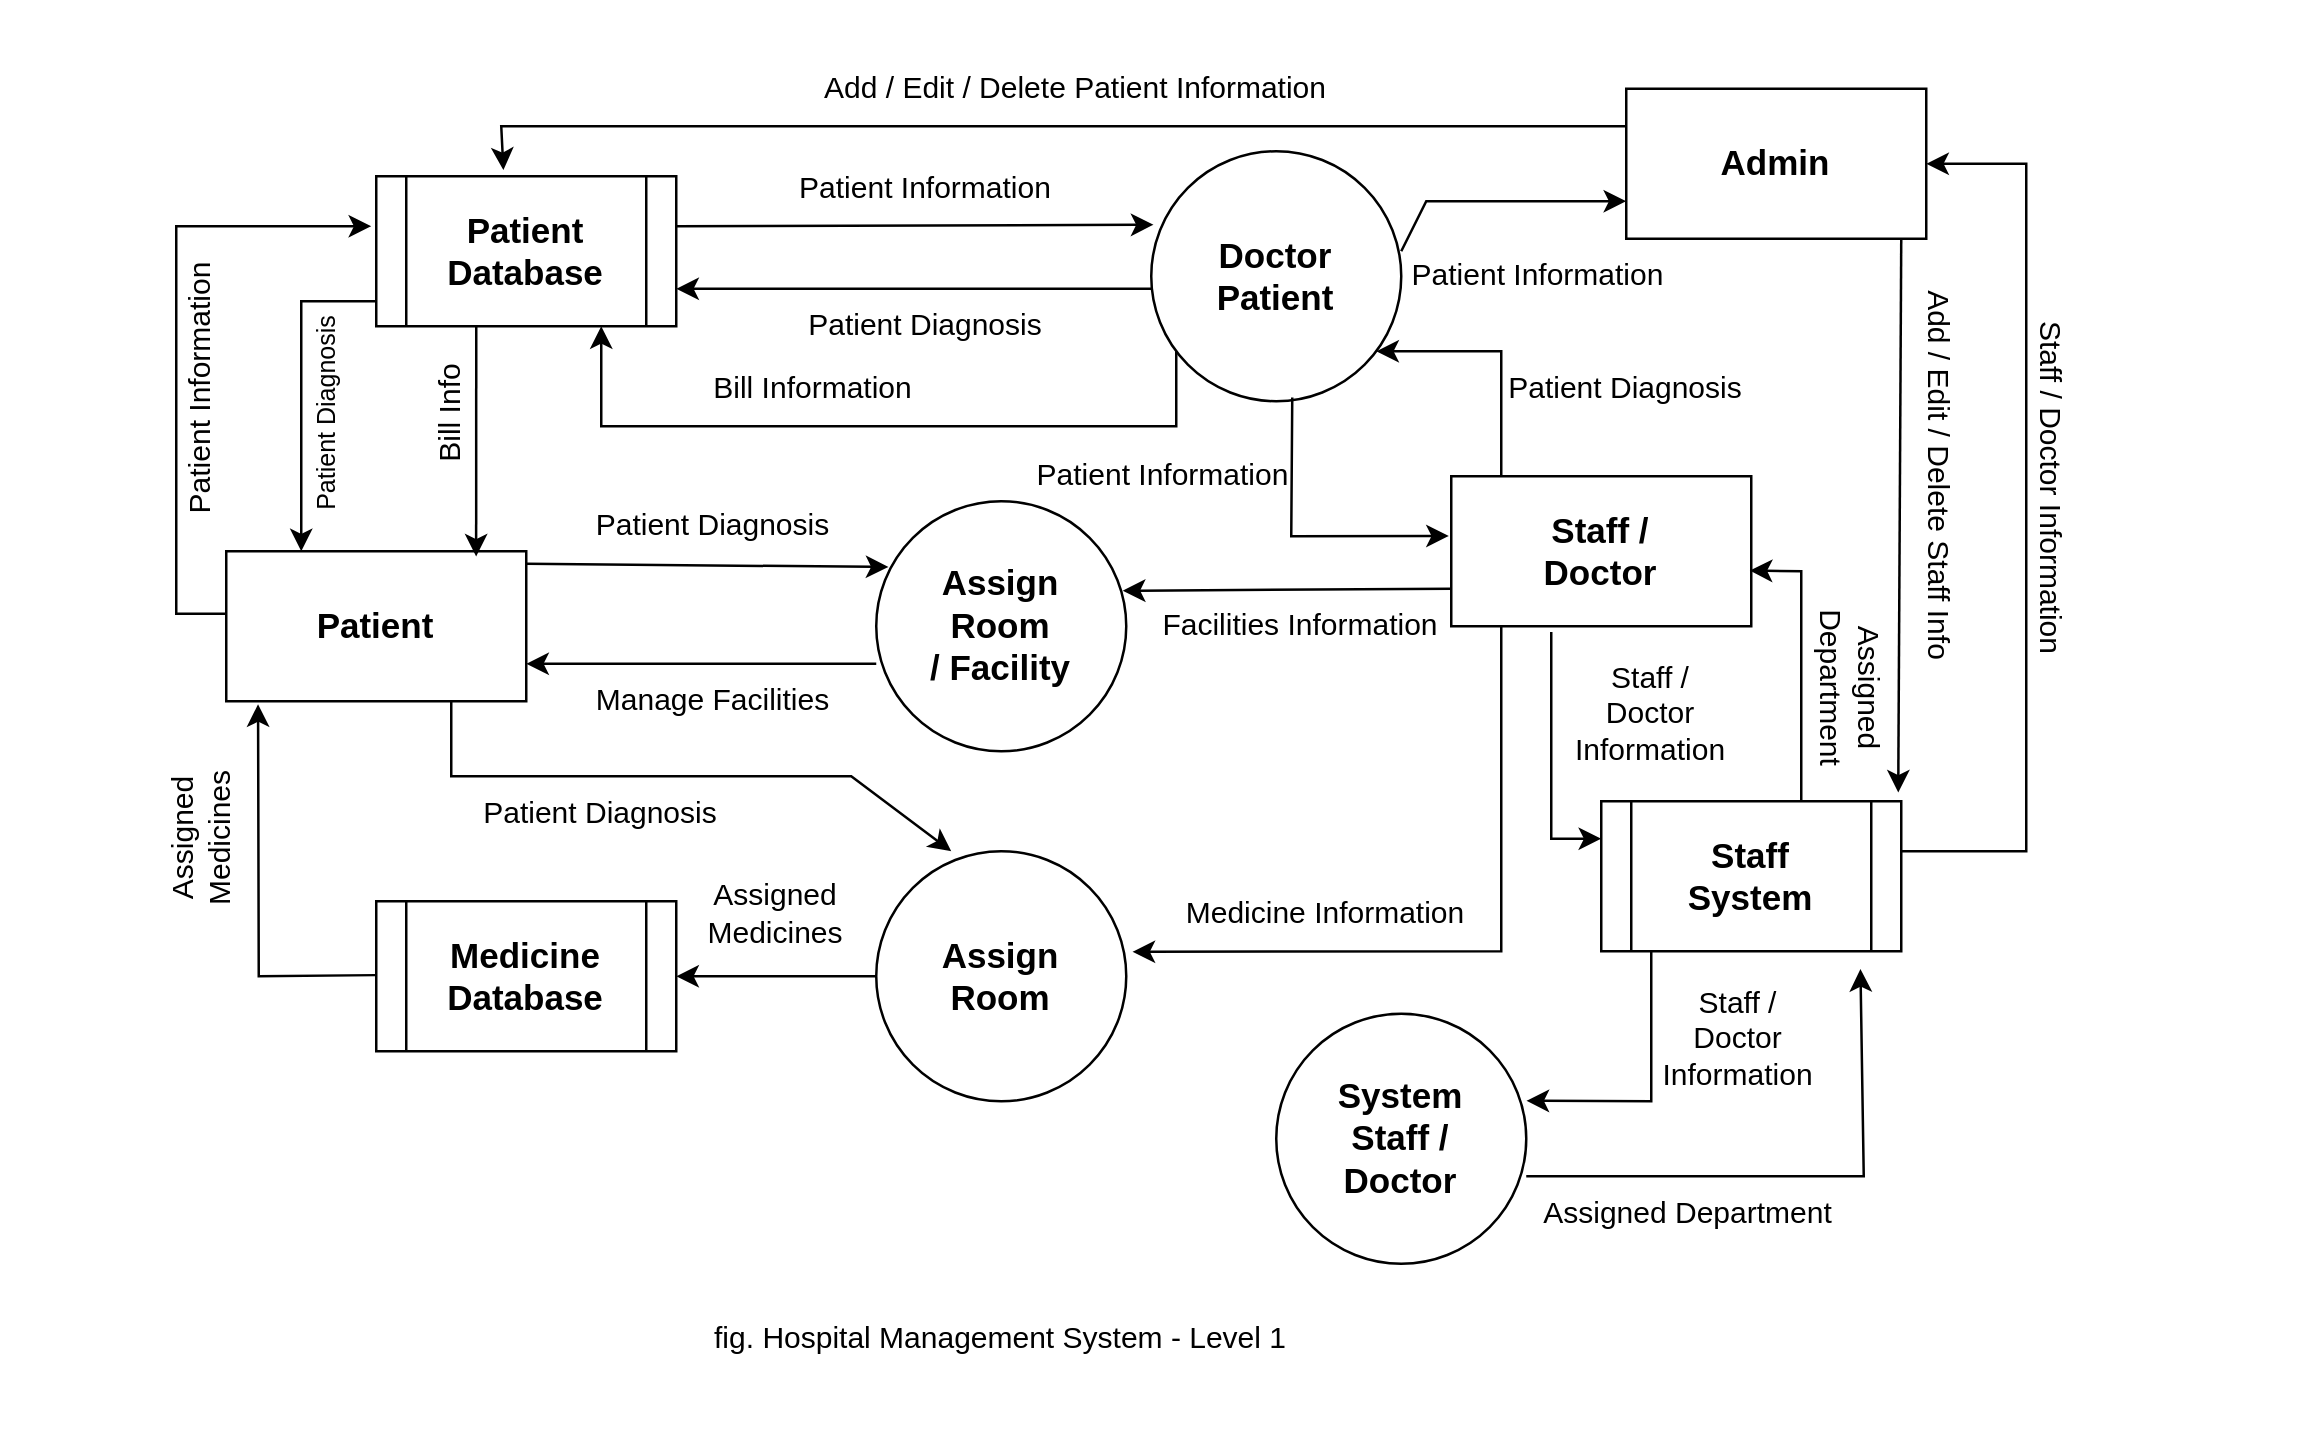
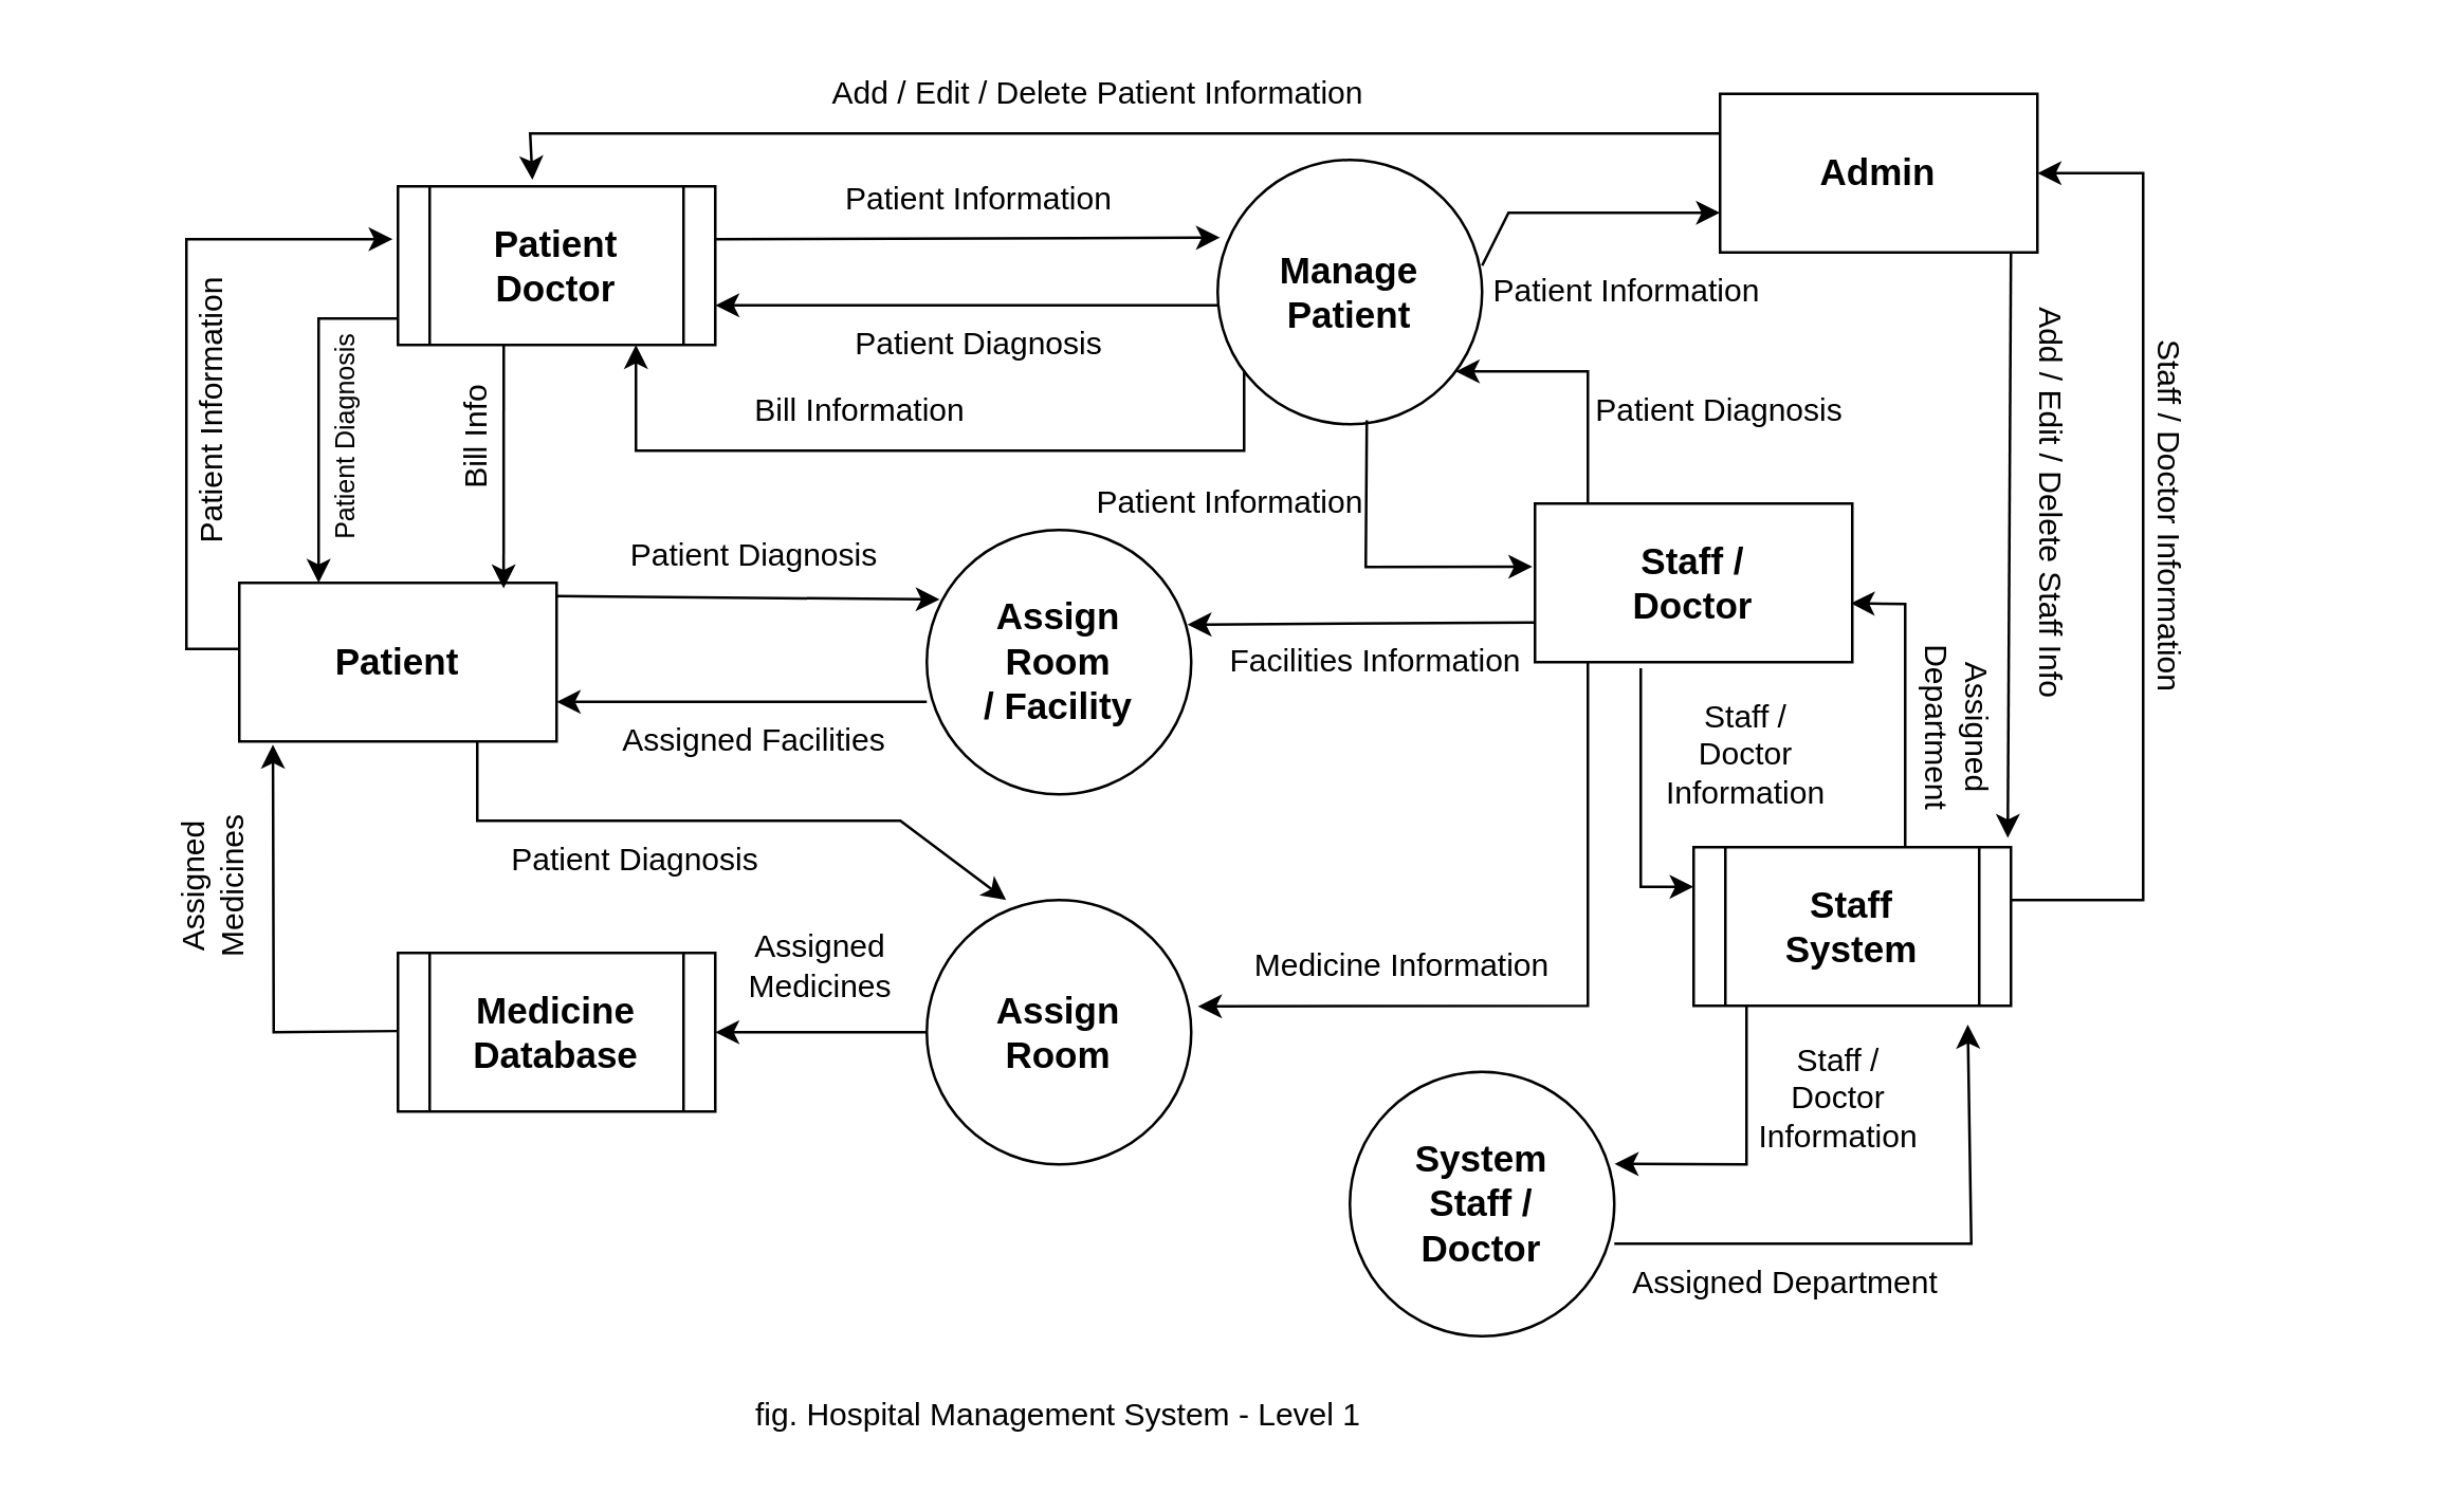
- <mxCell id="38" value="Add / Edit / Delete Patient Information" style="text;strokeColor=none;align=center;fillColor=none;html=1;verticalAlign=middle;whiteSpace=wrap;rounded=0;" vertex="1" parent="1"><mxGeometry x="290" y="20" width="280" height="30" as="geometry" /></mxCell>
+ <mxCell id="38" value="Add / Edit / Delete Patient Information" style="text;strokeColor=none;align=center;fillColor=none;html=1;verticalAlign=middle;whiteSpace=wrap;rounded=0;" vertex="1" parent="1"><mxGeometry x="275" y="20" width="280" height="30" as="geometry" /></mxCell>
- <mxCell id="21" value="&lt;b&gt;&lt;font style=&quot;font-size: 14px;&quot;&gt;Patient Database&lt;/font&gt;&lt;/b&gt;" style="text;strokeColor=none;align=center;fillColor=none;html=1;verticalAlign=middle;whiteSpace=wrap;rounded=0;" vertex="1" parent="1"><mxGeometry x="180" y="85" width="60" height="30" as="geometry" /></mxCell>
+ <mxCell id="21" value="&lt;b&gt;&lt;font style=&quot;font-size: 14px;&quot;&gt;Patient Doctor&lt;/font&gt;&lt;/b&gt;" style="text;strokeColor=none;align=center;fillColor=none;html=1;verticalAlign=middle;whiteSpace=wrap;rounded=0;" vertex="1" parent="1"><mxGeometry x="180" y="85" width="60" height="30" as="geometry" /></mxCell>
- <mxCell id="35" value="&lt;font style=&quot;font-size: 14px;&quot;&gt;&lt;b&gt;Doctor Patient&lt;/b&gt;&lt;/font&gt;" style="text;strokeColor=none;align=center;fillColor=none;html=1;verticalAlign=middle;whiteSpace=wrap;rounded=0;" vertex="1" parent="1"><mxGeometry x="480" y="95" width="60" height="30" as="geometry" /></mxCell>
+ <mxCell id="35" value="&lt;font style=&quot;font-size: 14px;&quot;&gt;&lt;b&gt;Manage Patient&lt;/b&gt;&lt;/font&gt;" style="text;strokeColor=none;align=center;fillColor=none;html=1;verticalAlign=middle;whiteSpace=wrap;rounded=0;" vertex="1" parent="1"><mxGeometry x="480" y="95" width="60" height="30" as="geometry" /></mxCell>
- <mxCell id="9" value="Manage Facilities" style="text;strokeColor=none;align=center;fillColor=none;html=1;verticalAlign=middle;whiteSpace=wrap;rounded=0;" vertex="1" parent="1"><mxGeometry x="230" y="265" width="110" height="30" as="geometry" /></mxCell>
+ <mxCell id="9" value="Assigned Facilities" style="text;strokeColor=none;align=center;fillColor=none;html=1;verticalAlign=middle;whiteSpace=wrap;rounded=0;" vertex="1" parent="1"><mxGeometry x="230" y="265" width="110" height="30" as="geometry" /></mxCell>
